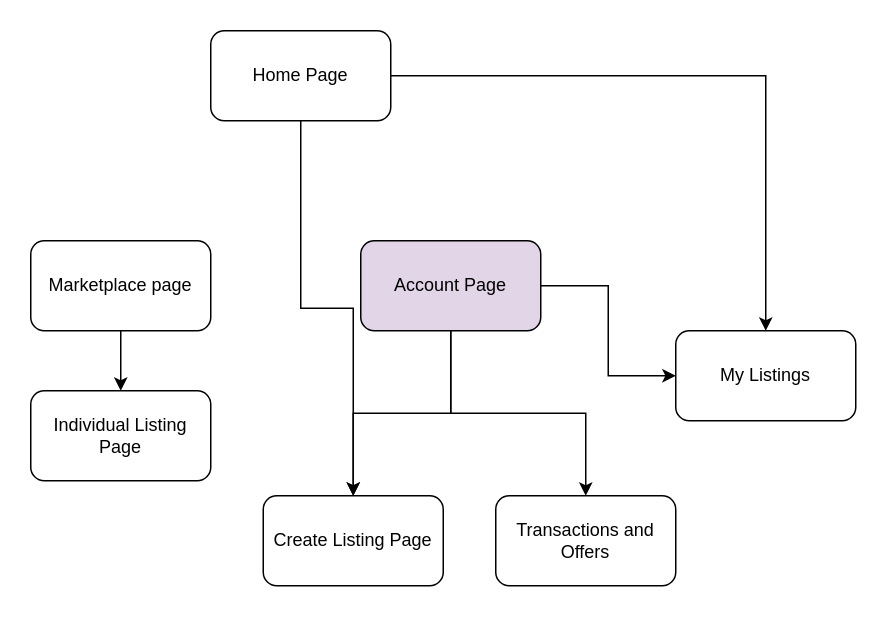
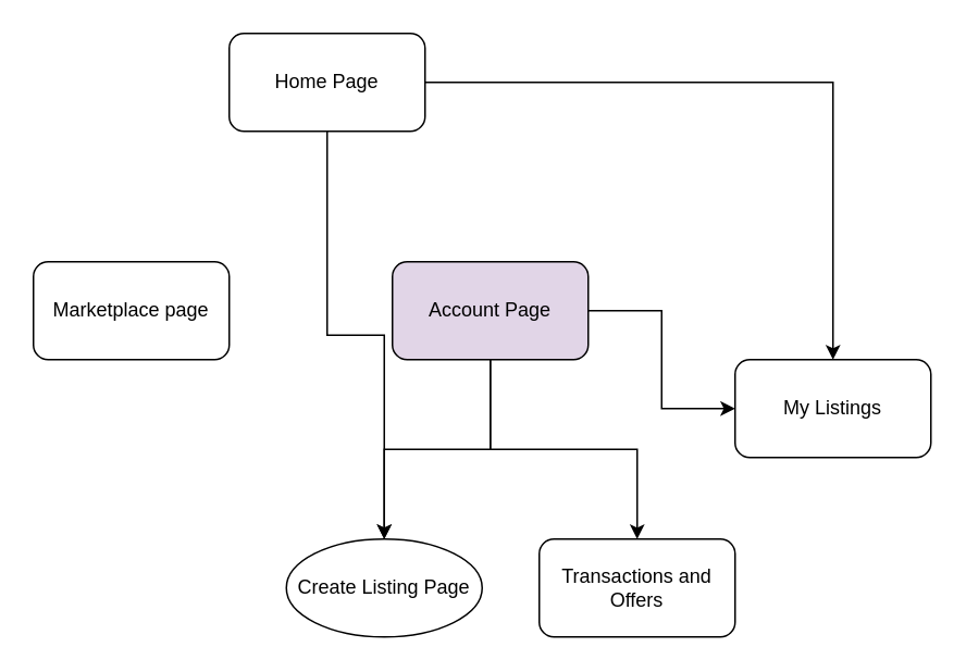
- <mxCell id="5" style="edgeStyle=orthogonalEdgeStyle;rounded=0;orthogonalLoop=1;jettySize=auto;html=1;" edge="1" parent="1" source="6" target="7"><mxGeometry relative="1" as="geometry" /></mxCell>
- <mxCell id="7" value="Individual Listing Page" style="rounded=1;whiteSpace=wrap;html=1;" vertex="1" parent="1"><mxGeometry x="20" y="260" width="120" height="60" as="geometry" /></mxCell>
- <mxCell id="12" value="Create Listing Page" style="rounded=1;whiteSpace=wrap;html=1;" vertex="1" parent="1"><mxGeometry x="175" y="330" width="120" height="60" as="geometry" /></mxCell>
+ <mxCell id="12" value="Create Listing Page" style="ellipse;whiteSpace=wrap;html=1;" vertex="1" parent="1"><mxGeometry x="175" y="330" width="120" height="60" as="geometry" /></mxCell>
